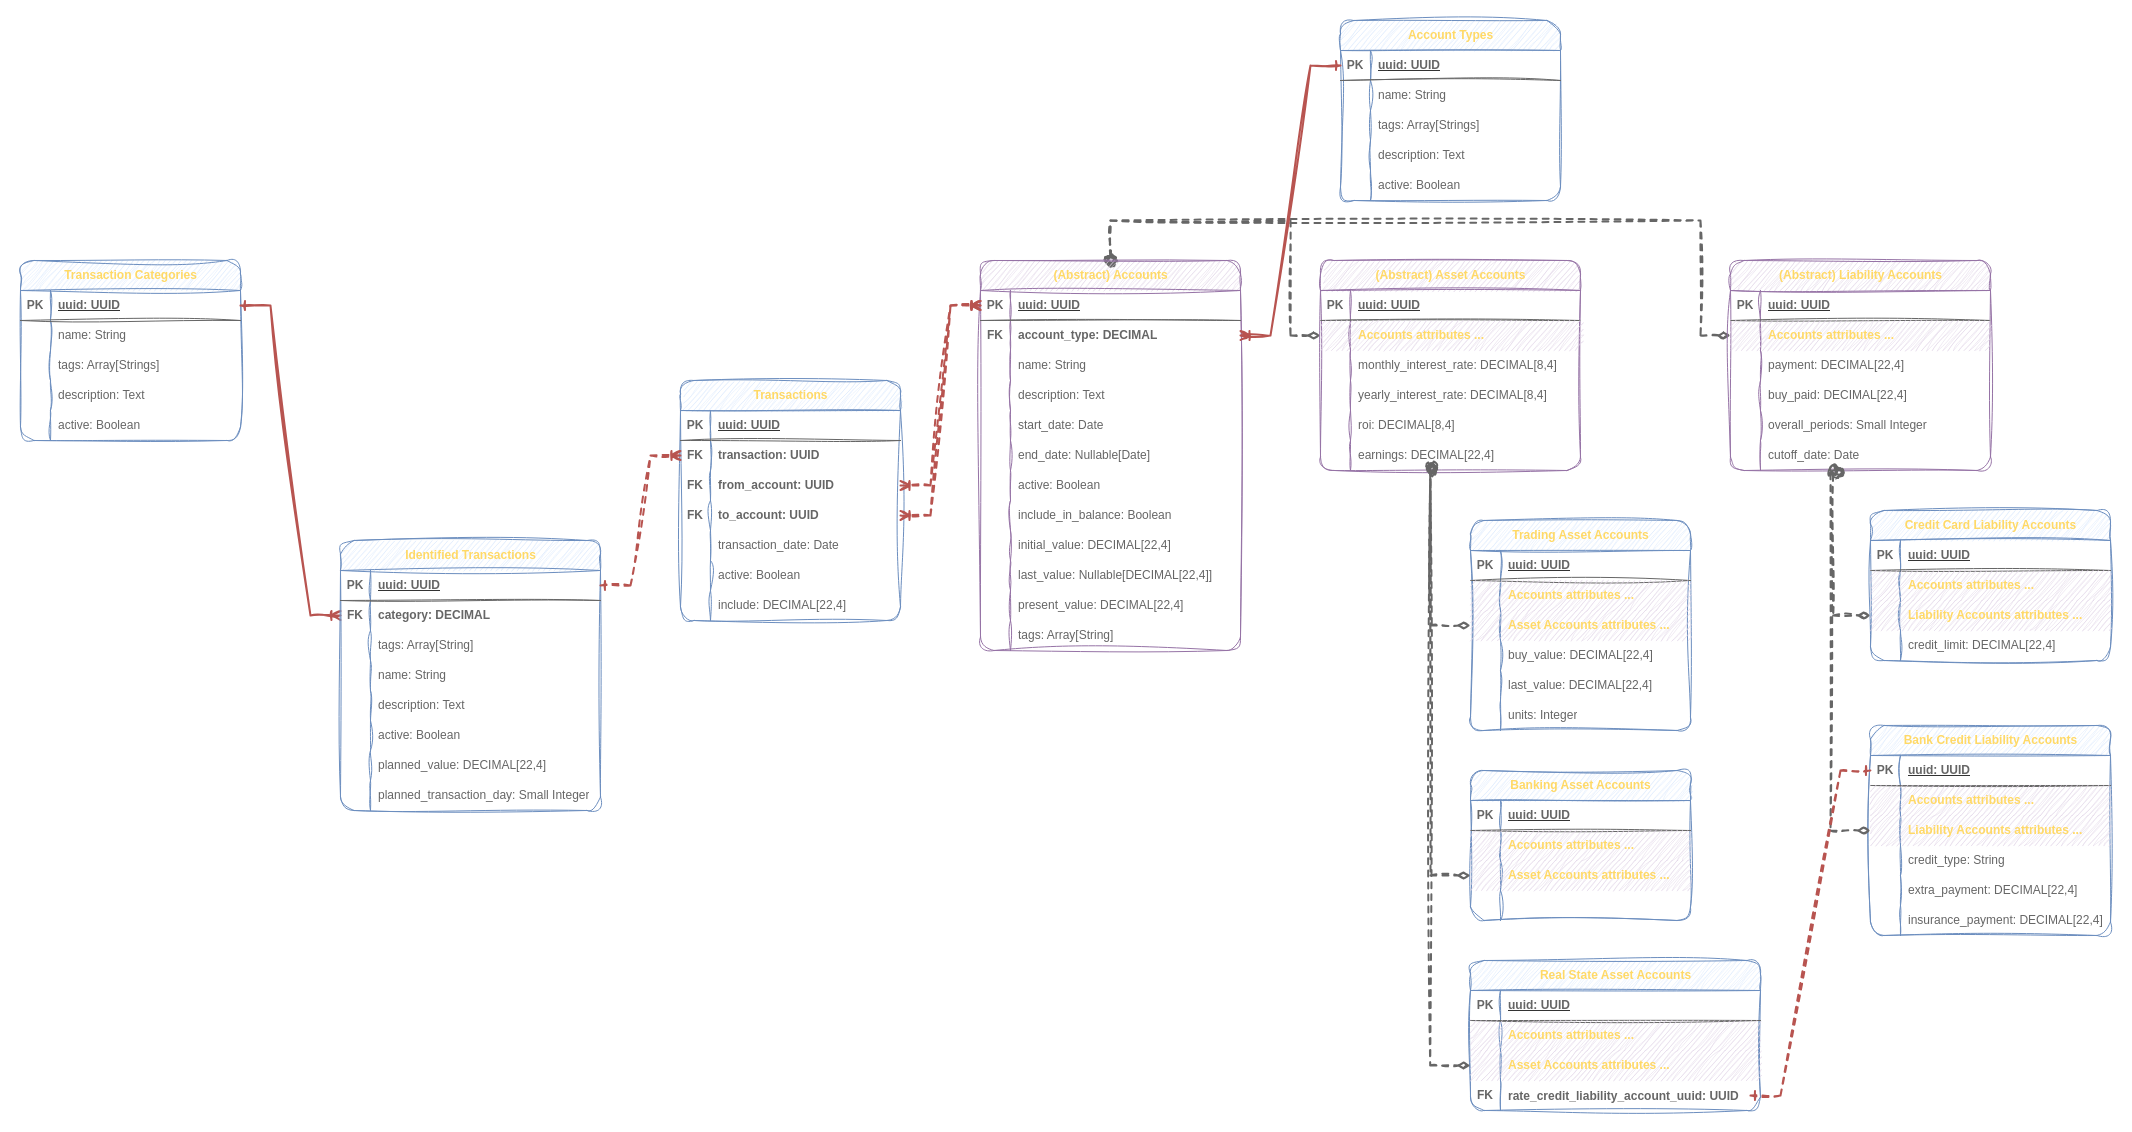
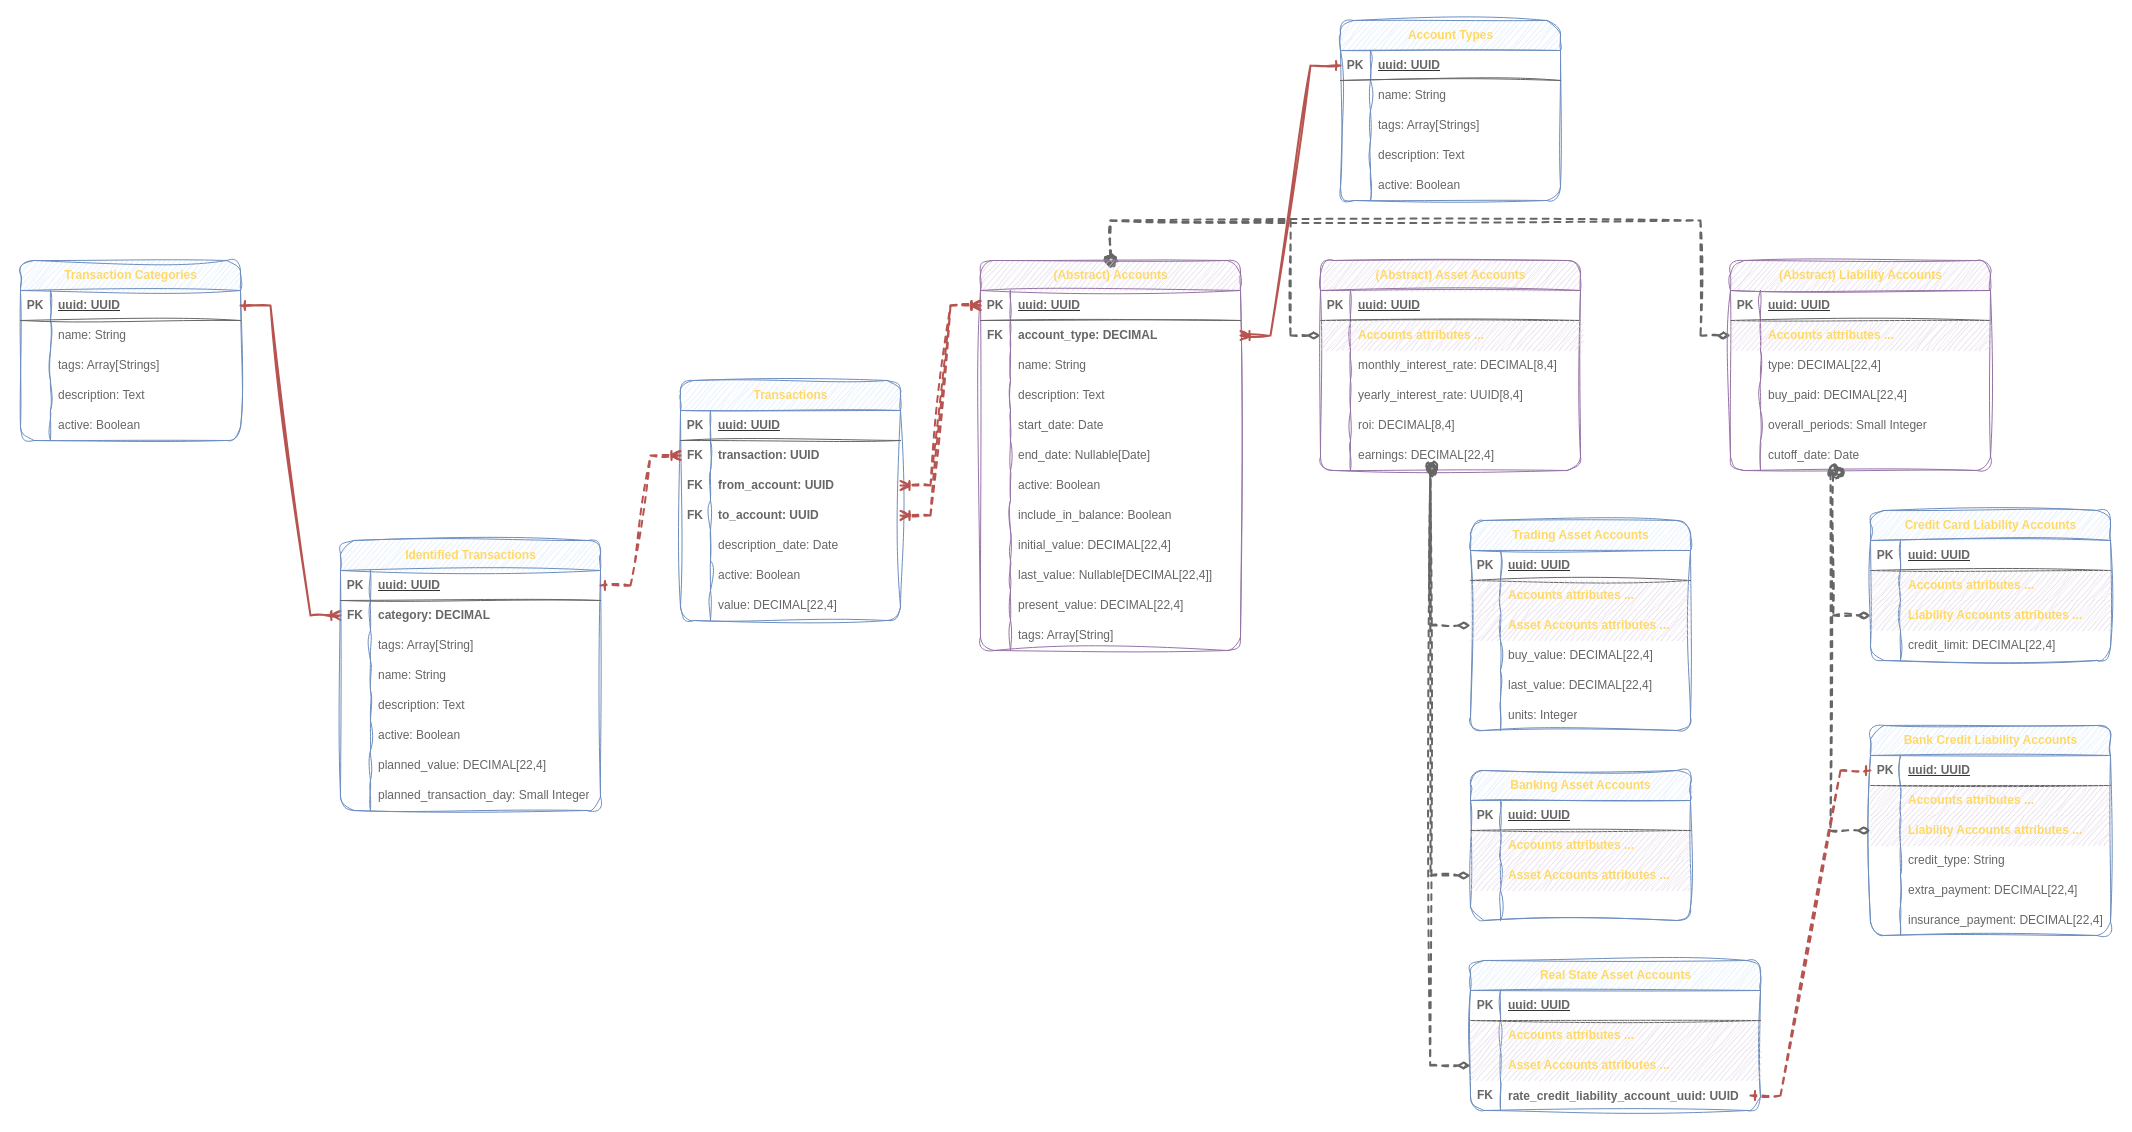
- <mxCell id="67" value="&lt;font style=&quot;color: rgb(102, 102, 102);&quot;&gt;&lt;font style=&quot;&quot;&gt;payment:&amp;nbsp;&lt;/font&gt;&lt;span&gt;DECIMAL[22,4]&lt;/span&gt;&lt;/font&gt;" style="shape=partialRectangle;connectable=0;fillColor=none;top=0;left=0;bottom=0;right=0;align=left;spacingLeft=6;overflow=hidden;whiteSpace=wrap;html=1;" parent="65" vertex="1"><mxGeometry x="30" width="230" height="30" as="geometry"><mxRectangle width="230" height="30" as="alternateBounds" /></mxGeometry></mxCell>
+ <mxCell id="67" value="&lt;font style=&quot;color: rgb(102, 102, 102);&quot;&gt;&lt;font style=&quot;&quot;&gt;type:&amp;nbsp;&lt;/font&gt;&lt;span&gt;DECIMAL[22,4]&lt;/span&gt;&lt;/font&gt;" style="shape=partialRectangle;connectable=0;fillColor=none;top=0;left=0;bottom=0;right=0;align=left;spacingLeft=6;overflow=hidden;whiteSpace=wrap;html=1;" parent="65" vertex="1"><mxGeometry x="30" width="230" height="30" as="geometry"><mxRectangle width="230" height="30" as="alternateBounds" /></mxGeometry></mxCell>
- <mxCell id="90" value="&lt;font style=&quot;color: rgb(102, 102, 102);&quot;&gt;yearly_interest_rate: DECIMAL[8,4]&lt;/font&gt;" style="shape=partialRectangle;connectable=0;fillColor=none;top=0;left=0;bottom=0;right=0;align=left;spacingLeft=6;overflow=hidden;whiteSpace=wrap;html=1;" parent="88" vertex="1"><mxGeometry x="30" width="230" height="30" as="geometry"><mxRectangle width="230" height="30" as="alternateBounds" /></mxGeometry></mxCell>
+ <mxCell id="90" value="&lt;font style=&quot;color: rgb(102, 102, 102);&quot;&gt;yearly_interest_rate: UUID[8,4]&lt;/font&gt;" style="shape=partialRectangle;connectable=0;fillColor=none;top=0;left=0;bottom=0;right=0;align=left;spacingLeft=6;overflow=hidden;whiteSpace=wrap;html=1;" parent="88" vertex="1"><mxGeometry x="30" width="230" height="30" as="geometry"><mxRectangle width="230" height="30" as="alternateBounds" /></mxGeometry></mxCell>
- <mxCell id="145" value="&lt;font style=&quot;color: rgb(102, 102, 102);&quot;&gt;transaction_date: Date&lt;/font&gt;" style="shape=partialRectangle;connectable=0;fillColor=none;top=0;left=0;bottom=0;right=0;align=left;spacingLeft=6;overflow=hidden;whiteSpace=wrap;html=1;strokeColor=#666666;" parent="143" vertex="1"><mxGeometry x="30" width="190" height="30" as="geometry"><mxRectangle width="190" height="30" as="alternateBounds" /></mxGeometry></mxCell>
+ <mxCell id="145" value="&lt;font style=&quot;color: rgb(102, 102, 102);&quot;&gt;description_date: Date&lt;/font&gt;" style="shape=partialRectangle;connectable=0;fillColor=none;top=0;left=0;bottom=0;right=0;align=left;spacingLeft=6;overflow=hidden;whiteSpace=wrap;html=1;strokeColor=#666666;" parent="143" vertex="1"><mxGeometry x="30" width="190" height="30" as="geometry"><mxRectangle width="190" height="30" as="alternateBounds" /></mxGeometry></mxCell>
- <mxCell id="151" value="&lt;font style=&quot;color: rgb(102, 102, 102);&quot;&gt;include: DECIMAL[22,4]&lt;/font&gt;" style="shape=partialRectangle;connectable=0;fillColor=none;top=0;left=0;bottom=0;right=0;align=left;spacingLeft=6;overflow=hidden;whiteSpace=wrap;html=1;strokeColor=#666666;" parent="149" vertex="1"><mxGeometry x="30" width="190" height="30" as="geometry"><mxRectangle width="190" height="30" as="alternateBounds" /></mxGeometry></mxCell>
+ <mxCell id="151" value="&lt;font style=&quot;color: rgb(102, 102, 102);&quot;&gt;value: DECIMAL[22,4]&lt;/font&gt;" style="shape=partialRectangle;connectable=0;fillColor=none;top=0;left=0;bottom=0;right=0;align=left;spacingLeft=6;overflow=hidden;whiteSpace=wrap;html=1;strokeColor=#666666;" parent="149" vertex="1"><mxGeometry x="30" width="190" height="30" as="geometry"><mxRectangle width="190" height="30" as="alternateBounds" /></mxGeometry></mxCell>
